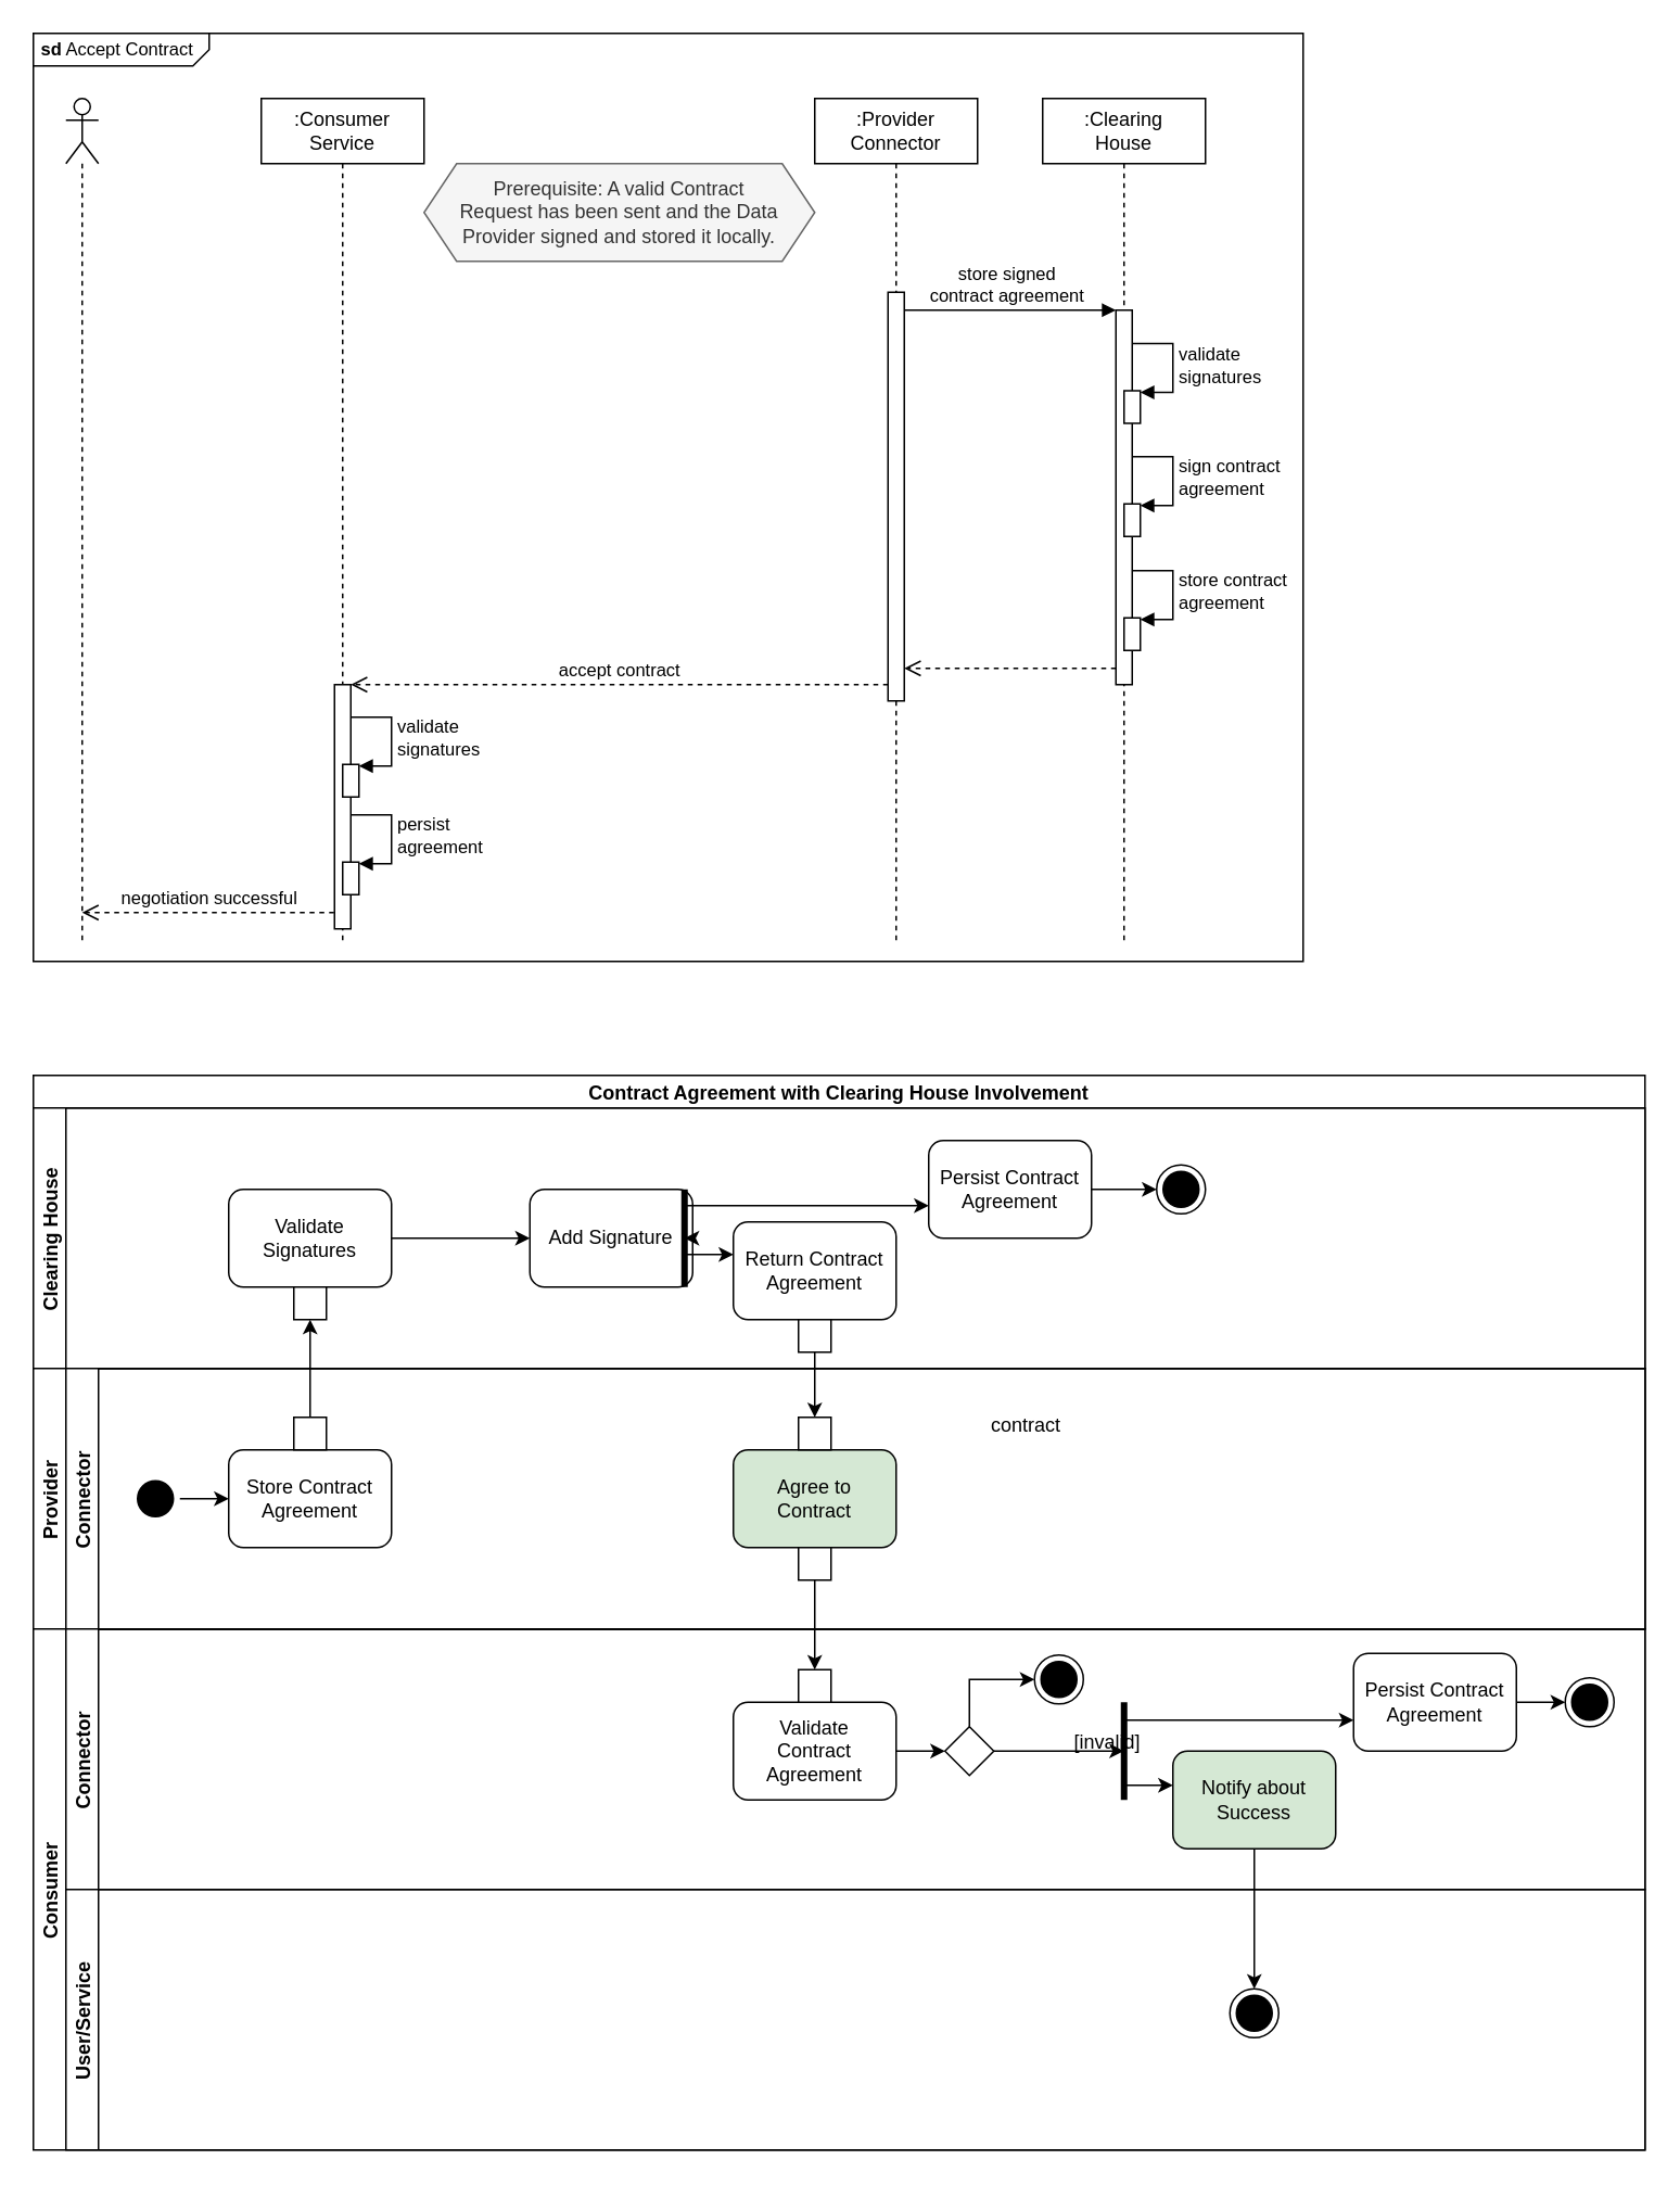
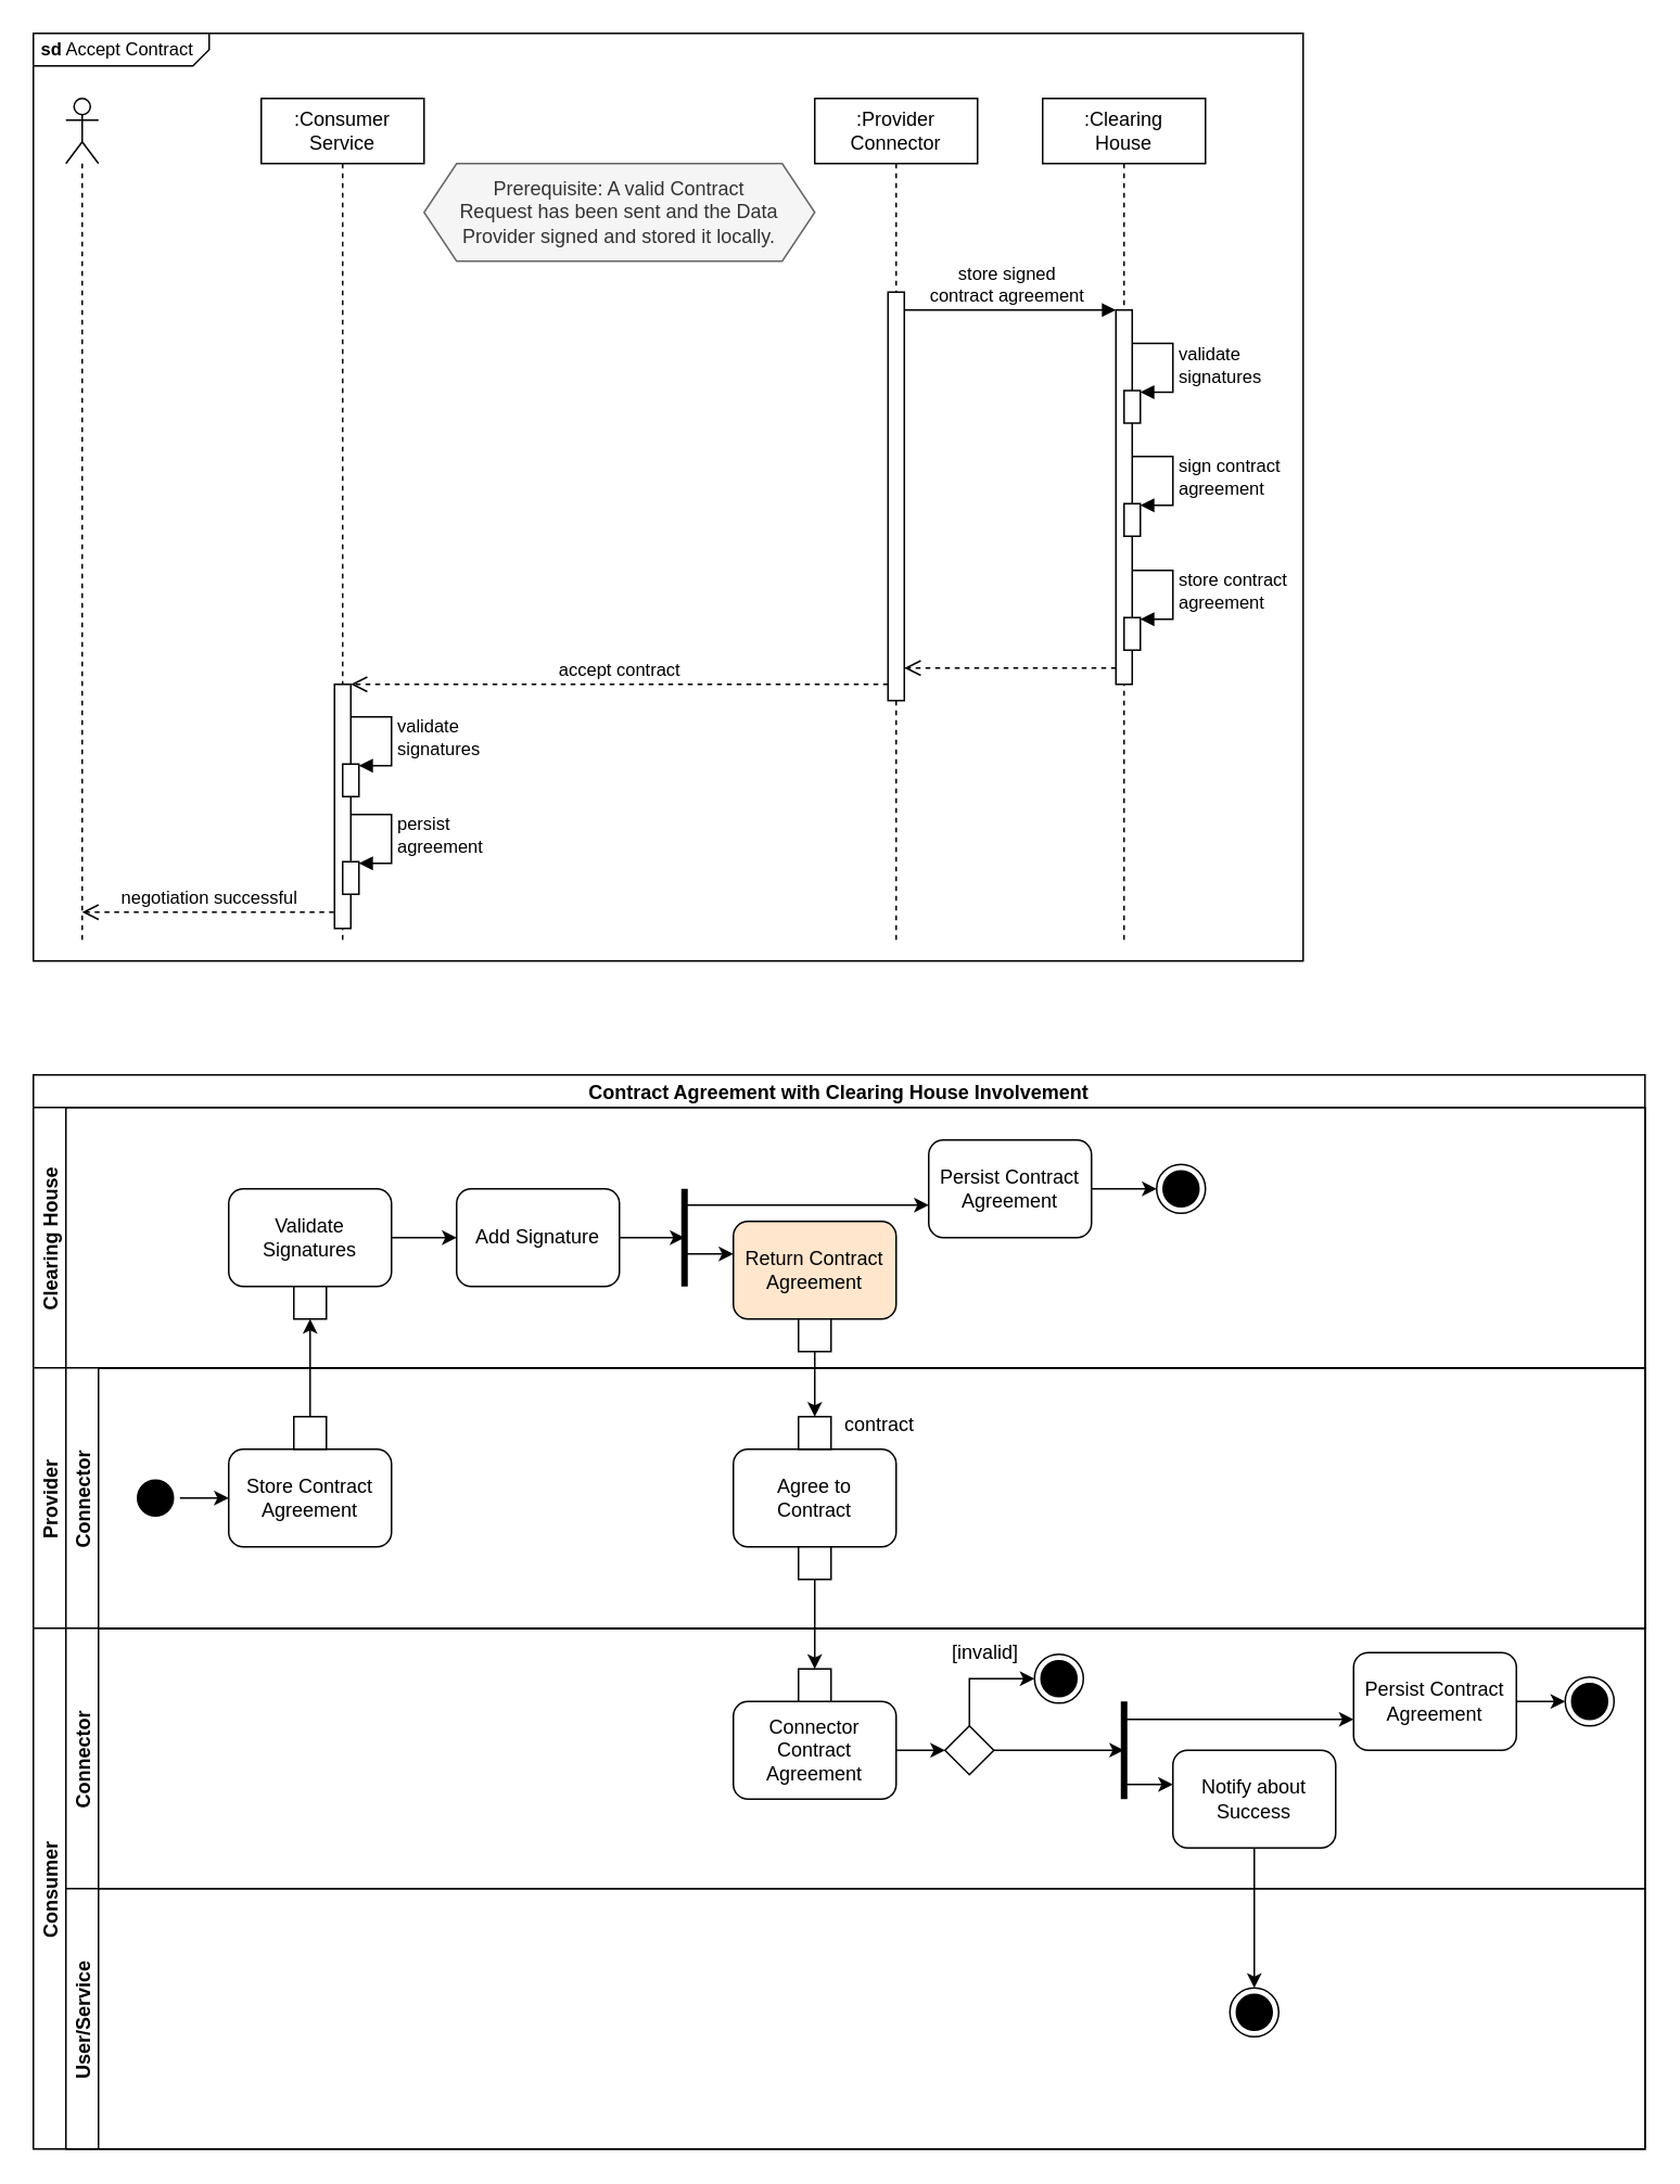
- <mxCell id="30" value="Add Signature" style="rounded=1;whiteSpace=wrap;html=1;strokeColor=default;" parent="26" vertex="1"><mxGeometry x="305" y="50" width="100" height="60" as="geometry" /></mxCell>
+ <mxCell id="30" value="Add Signature" style="rounded=1;whiteSpace=wrap;html=1;strokeColor=default;" parent="26" vertex="1"><mxGeometry x="260" y="50" width="100" height="60" as="geometry" /></mxCell>
- <mxCell id="35" value="Return Contract Agreement" style="rounded=1;whiteSpace=wrap;html=1;strokeColor=default;" parent="26" vertex="1"><mxGeometry x="430" y="70" width="100" height="60" as="geometry" /></mxCell>
+ <mxCell id="35" value="Return Contract Agreement" style="rounded=1;whiteSpace=wrap;html=1;strokeColor=default;fillColor=#ffe6cc;" parent="26" vertex="1"><mxGeometry x="430" y="70" width="100" height="60" as="geometry" /></mxCell>
- <mxCell id="46" value="contract" style="text;html=1;strokeColor=none;fillColor=none;align=center;verticalAlign=middle;whiteSpace=wrap;rounded=0;" parent="38" vertex="1"><mxGeometry x="560" y="20" width="60" height="30" as="geometry" /></mxCell>
+ <mxCell id="46" value="contract" style="text;html=1;strokeColor=none;fillColor=none;align=center;verticalAlign=middle;whiteSpace=wrap;rounded=0;" parent="38" vertex="1"><mxGeometry x="470" y="20" width="60" height="30" as="geometry" /></mxCell>
- <mxCell id="43" value="Agree to &lt;br&gt;Contract" style="rounded=1;whiteSpace=wrap;html=1;strokeColor=default;fillColor=#d5e8d4;" parent="38" vertex="1"><mxGeometry x="410" y="50" width="100" height="60" as="geometry" /></mxCell>
+ <mxCell id="43" value="Agree to &lt;br&gt;Contract" style="rounded=1;whiteSpace=wrap;html=1;strokeColor=default;" parent="38" vertex="1"><mxGeometry x="410" y="50" width="100" height="60" as="geometry" /></mxCell>
- <mxCell id="61" value="[invalid]" style="text;html=1;strokeColor=none;fillColor=none;align=center;verticalAlign=middle;whiteSpace=wrap;rounded=0;" vertex="1" parent="50"><mxGeometry x="610" y="55" width="60" height="30" as="geometry" /></mxCell>
+ <mxCell id="61" value="[invalid]" style="text;html=1;strokeColor=none;fillColor=none;align=center;verticalAlign=middle;whiteSpace=wrap;rounded=0;" vertex="1" parent="50"><mxGeometry x="535" width="60" height="30" as="geometry" /></mxCell>
- <mxCell id="52" value="Validate &lt;br&gt;Contract &lt;br&gt;Agreement" style="rounded=1;whiteSpace=wrap;html=1;strokeColor=default;" vertex="1" parent="50"><mxGeometry x="410" y="45" width="100" height="60" as="geometry" /></mxCell>
+ <mxCell id="52" value="Connector &lt;br&gt;Contract &lt;br&gt;Agreement" style="rounded=1;whiteSpace=wrap;html=1;strokeColor=default;" vertex="1" parent="50"><mxGeometry x="410" y="45" width="100" height="60" as="geometry" /></mxCell>
- <mxCell id="58" value="Notify about Success" style="rounded=1;whiteSpace=wrap;html=1;strokeColor=default;fillColor=#d5e8d4;" vertex="1" parent="50"><mxGeometry x="680" y="75" width="100" height="60" as="geometry" /></mxCell>
+ <mxCell id="58" value="Notify about Success" style="rounded=1;whiteSpace=wrap;html=1;strokeColor=default;" vertex="1" parent="50"><mxGeometry x="680" y="75" width="100" height="60" as="geometry" /></mxCell>
